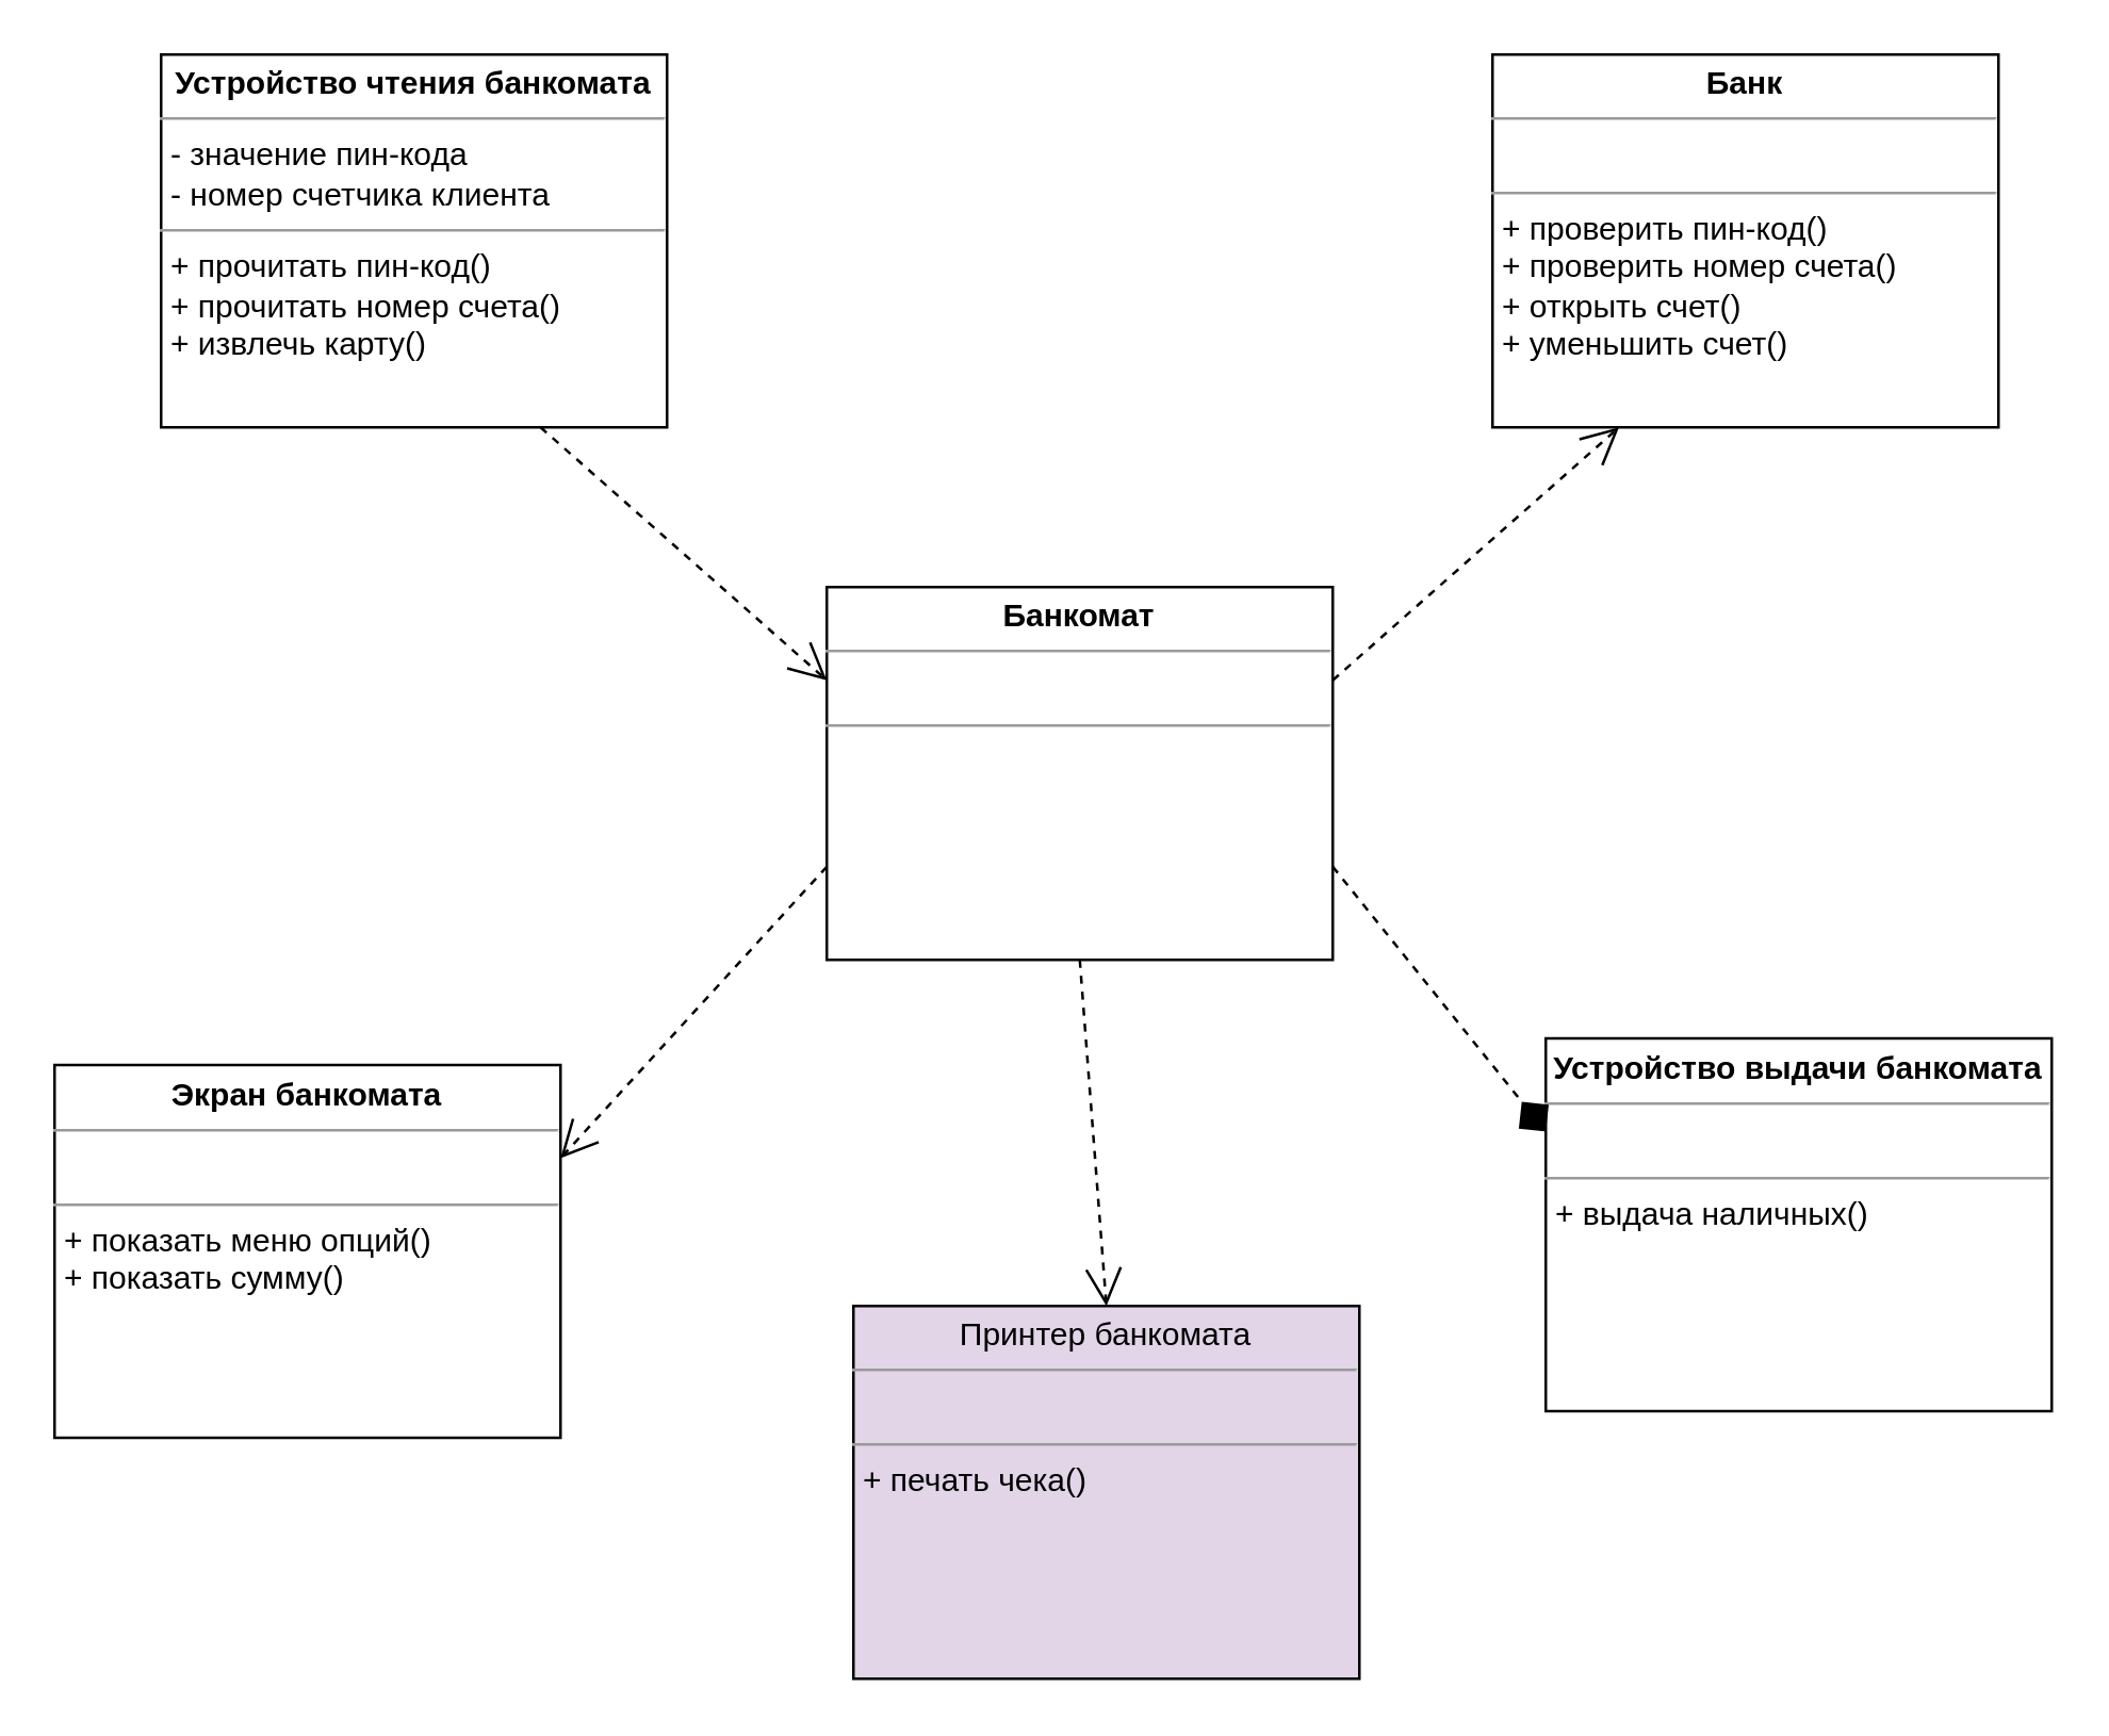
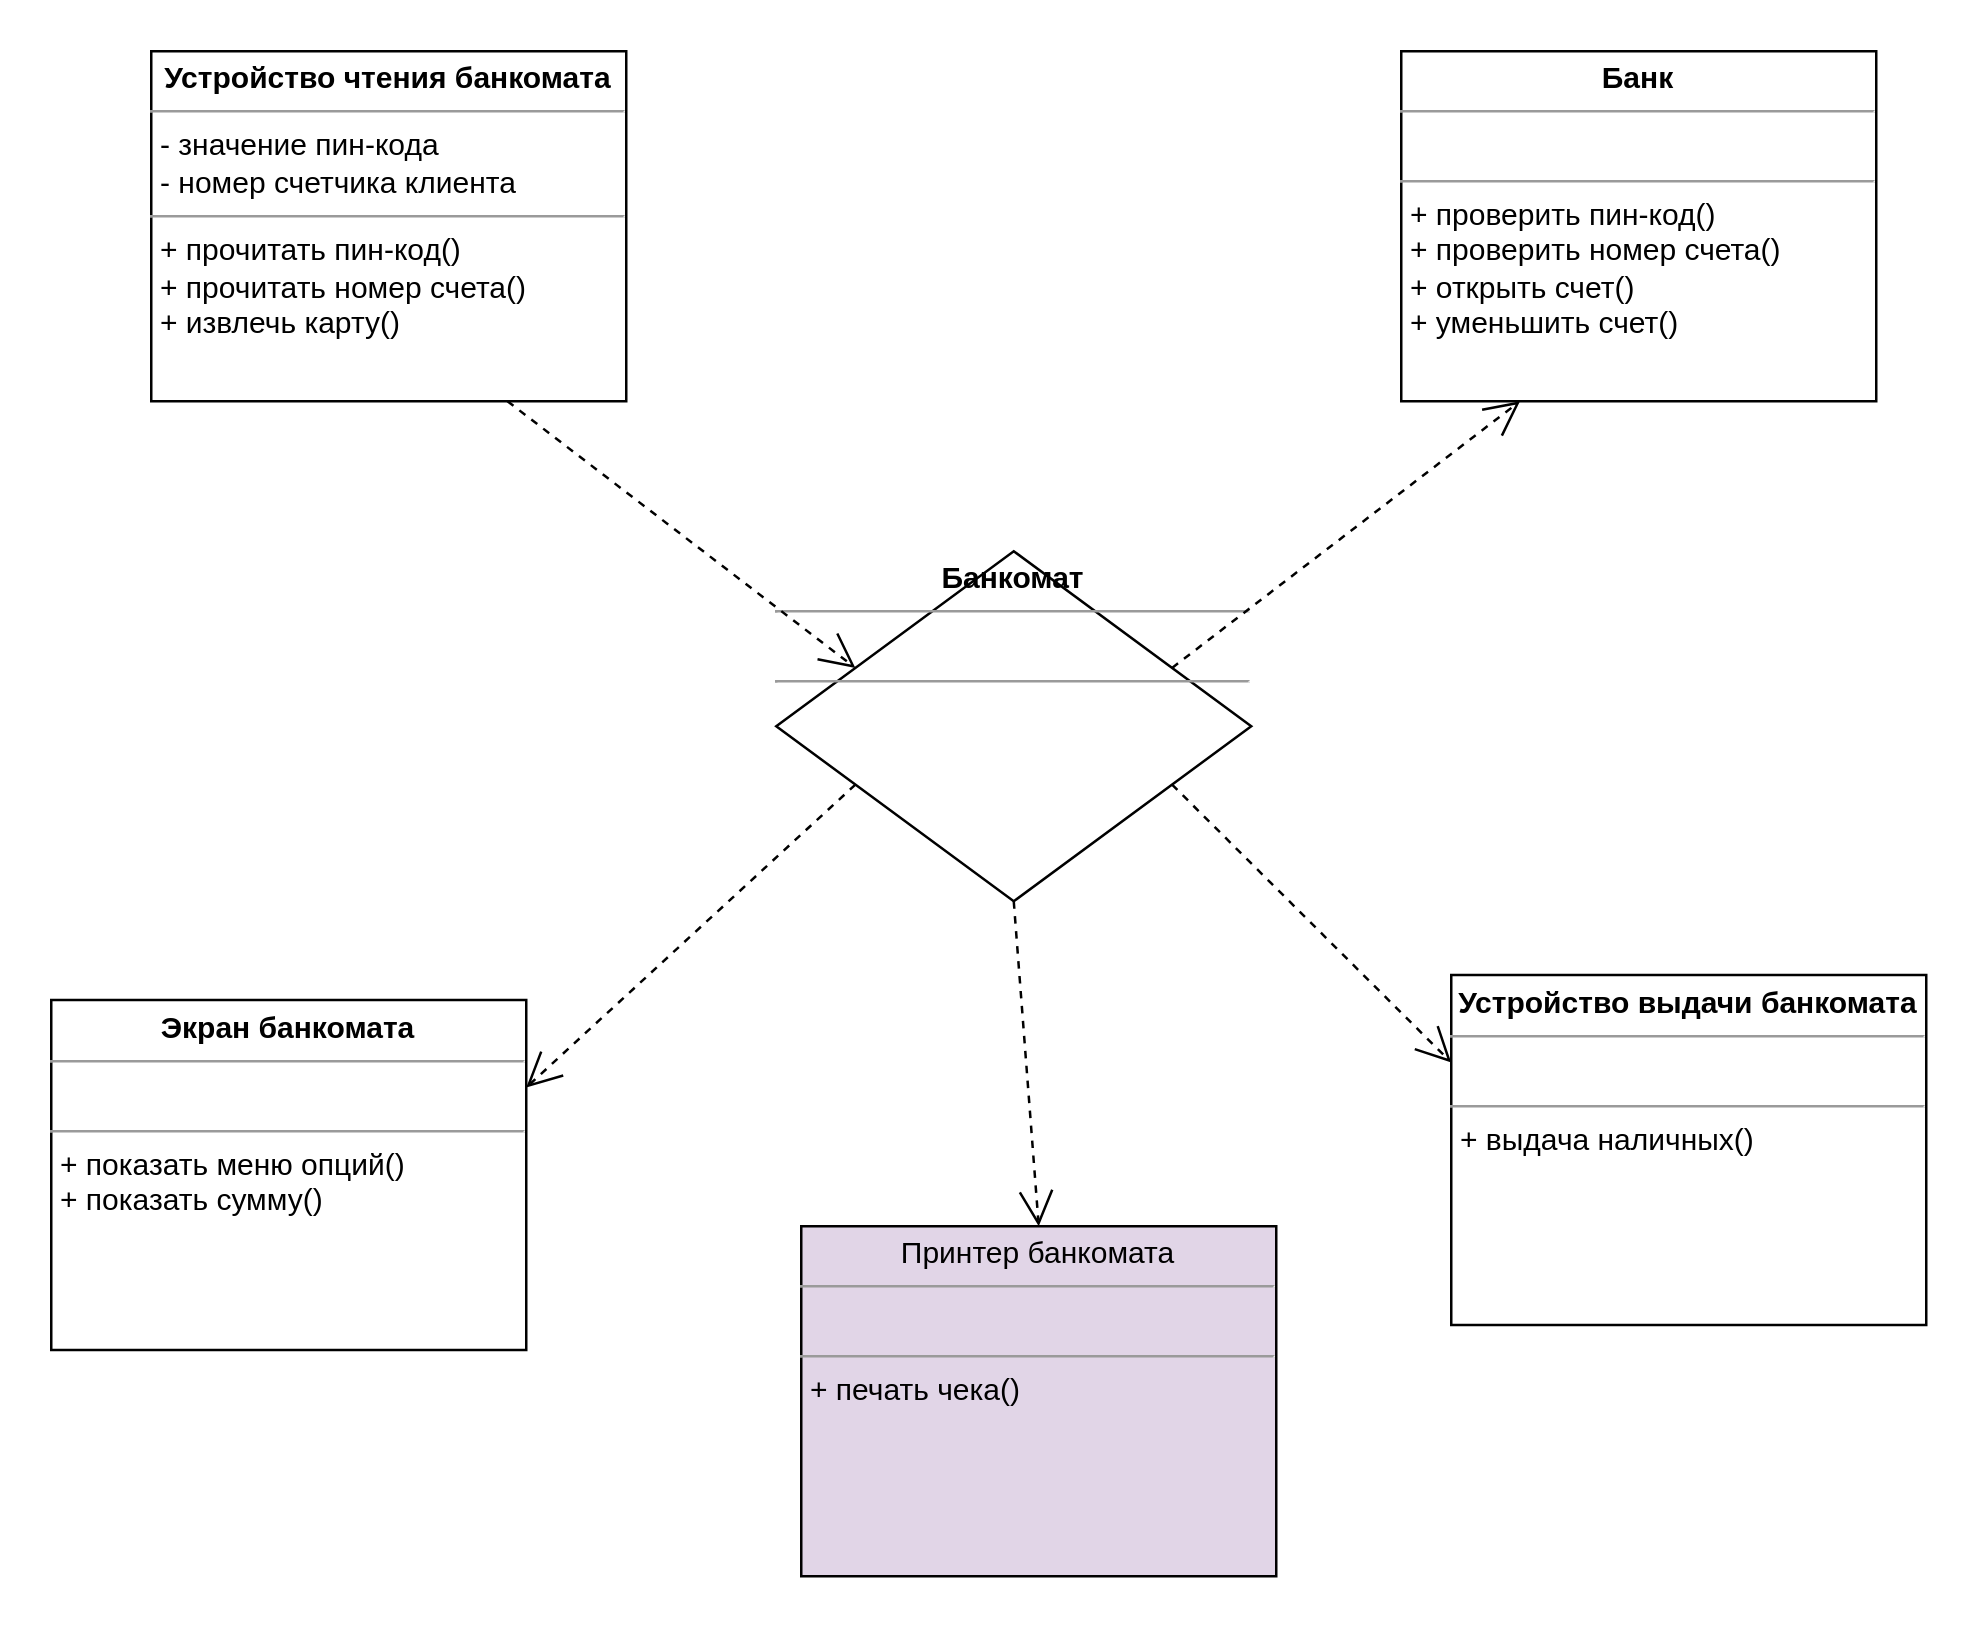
- <mxCell id="6" value="&lt;p style=&quot;margin: 0px ; margin-top: 4px ; text-align: center&quot;&gt;&lt;b&gt;Банкомат&lt;/b&gt;&lt;/p&gt;&lt;hr size=&quot;1&quot;&gt;&lt;p style=&quot;margin: 0px ; margin-left: 4px&quot;&gt;&lt;br&gt;&lt;/p&gt;&lt;hr size=&quot;1&quot;&gt;&lt;p style=&quot;margin: 0px ; margin-left: 4px&quot;&gt;&lt;br&gt;&lt;/p&gt;" style="verticalAlign=top;align=left;overflow=fill;fontSize=12;fontFamily=Helvetica;html=1;rounded=0;shadow=0;comic=0;labelBackgroundColor=none;strokeWidth=1" parent="1" vertex="1"><mxGeometry x="310" y="220" width="190" height="140" as="geometry" /></mxCell>
+ <mxCell id="6" value="&lt;p style=&quot;margin: 0px ; margin-top: 4px ; text-align: center&quot;&gt;&lt;b&gt;Банкомат&lt;/b&gt;&lt;/p&gt;&lt;hr size=&quot;1&quot;&gt;&lt;p style=&quot;margin: 0px ; margin-left: 4px&quot;&gt;&lt;br&gt;&lt;/p&gt;&lt;hr size=&quot;1&quot;&gt;&lt;p style=&quot;margin: 0px ; margin-left: 4px&quot;&gt;&lt;br&gt;&lt;/p&gt;" style="rhombus;verticalAlign=top;align=left;overflow=fill;fontSize=12;fontFamily=Helvetica;html=1;shadow=0;comic=0;labelBackgroundColor=none;strokeWidth=1;" parent="1" vertex="1"><mxGeometry x="310" y="220" width="190" height="140" as="geometry" /></mxCell>
- <mxCell id="11" value="&lt;br&gt;" style="endArrow=diamond;endSize=12;dashed=1;html=1;entryX=0;entryY=0.25;entryDx=0;entryDy=0;exitX=1;exitY=0.75;exitDx=0;exitDy=0;" edge="1" parent="1" source="6" target="2"><mxGeometry x="0.188" y="-10" width="160" relative="1" as="geometry"><mxPoint x="547.5" y="290" as="sourcePoint" /><mxPoint x="655" y="385" as="targetPoint" /><mxPoint as="offset" /></mxGeometry></mxCell>
+ <mxCell id="11" value="&lt;br&gt;" style="endArrow=open;endSize=12;dashed=1;html=1;entryX=0;entryY=0.25;entryDx=0;entryDy=0;exitX=1;exitY=0.75;exitDx=0;exitDy=0;" edge="1" parent="1" source="6" target="2"><mxGeometry x="0.188" y="-10" width="160" relative="1" as="geometry"><mxPoint x="547.5" y="290" as="sourcePoint" /><mxPoint x="655" y="385" as="targetPoint" /><mxPoint as="offset" /></mxGeometry></mxCell>
